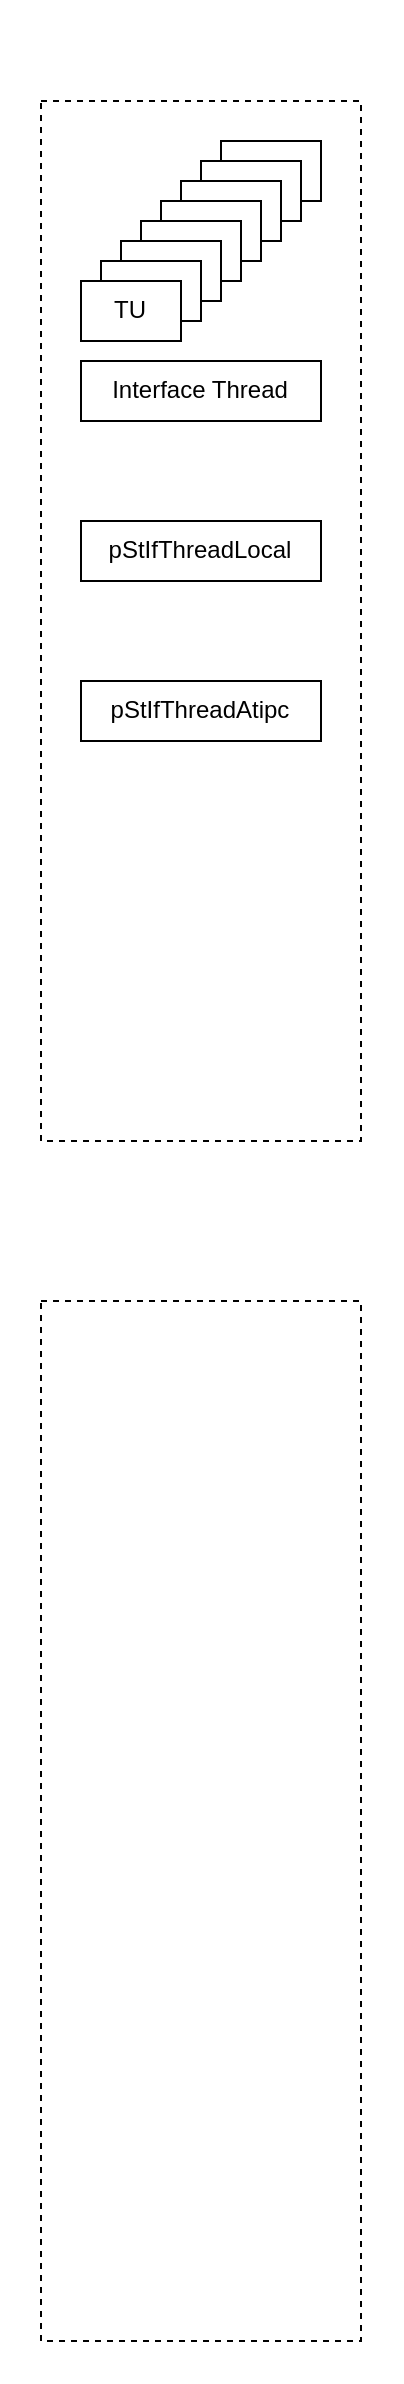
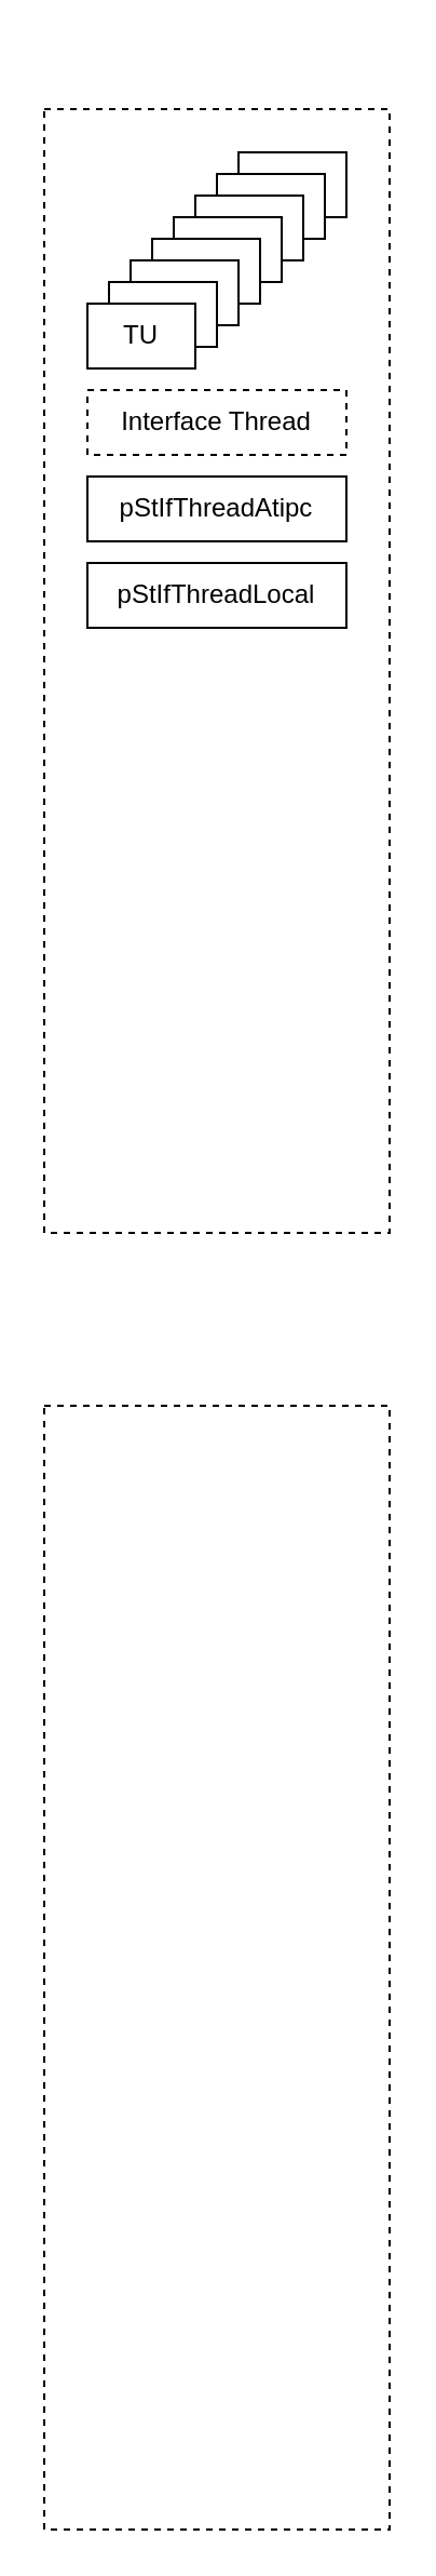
- <mxCell id="14" value="Interface Thread" style="rounded=0;whiteSpace=wrap;html=1;" vertex="1" parent="4"><mxGeometry x="20" y="160" width="120" height="30" as="geometry" /></mxCell>
+ <mxCell id="14" value="Interface Thread" style="rounded=0;whiteSpace=wrap;html=1;dashed=1;" vertex="1" parent="4"><mxGeometry x="20" y="160" width="120" height="30" as="geometry" /></mxCell>
- <mxCell id="16" value="pStIfThreadAtipc" style="rounded=0;whiteSpace=wrap;html=1;" vertex="1" parent="4"><mxGeometry x="20" y="320" width="120" height="30" as="geometry" /></mxCell>
+ <mxCell id="16" value="pStIfThreadAtipc" style="rounded=0;whiteSpace=wrap;html=1;" vertex="1" parent="4"><mxGeometry x="20" y="200" width="120" height="30" as="geometry" /></mxCell>
